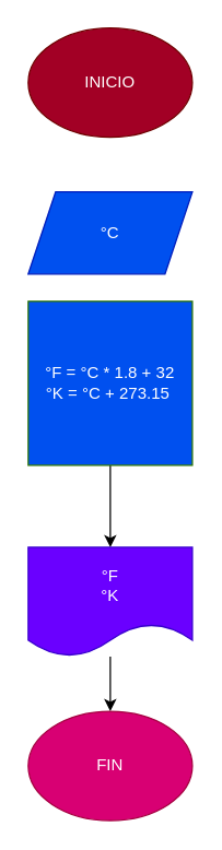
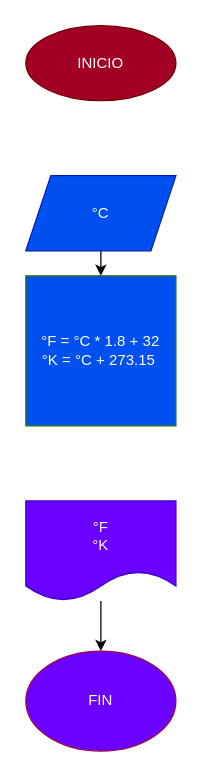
- <mxCell id="2" value="INICIO" style="ellipse;whiteSpace=wrap;html=1;fillColor=#a20025;fontColor=#ffffff;strokeColor=#6F0000;" vertex="1" parent="1"><mxGeometry x="20" y="20" width="120" height="80" as="geometry" /></mxCell>
+ <mxCell id="2" value="INICIO" style="ellipse;whiteSpace=wrap;html=1;fillColor=#a20025;fontColor=#ffffff;strokeColor=#6F0000;" vertex="1" parent="1"><mxGeometry x="20" y="20" width="120" height="60" as="geometry" /></mxCell>
+ <mxCell id="3" value="" style="edgeStyle=none;html=1;" edge="1" parent="1" source="4" target="6"><mxGeometry relative="1" as="geometry" /></mxCell>
- <mxCell id="5" value="" style="edgeStyle=none;html=1;" edge="1" parent="1" source="6" target="8"><mxGeometry relative="1" as="geometry" /></mxCell>
- <mxCell id="9" value="FIN" style="ellipse;whiteSpace=wrap;html=1;fillColor=#d80073;fontColor=#ffffff;strokeColor=#A50040;" vertex="1" parent="1"><mxGeometry x="20" y="520" width="120" height="80" as="geometry" /></mxCell>
+ <mxCell id="9" value="FIN" style="ellipse;whiteSpace=wrap;html=1;fillColor=#6a00ff;fontColor=#ffffff;strokeColor=#A50040;" vertex="1" parent="1"><mxGeometry x="20" y="520" width="120" height="80" as="geometry" /></mxCell>
